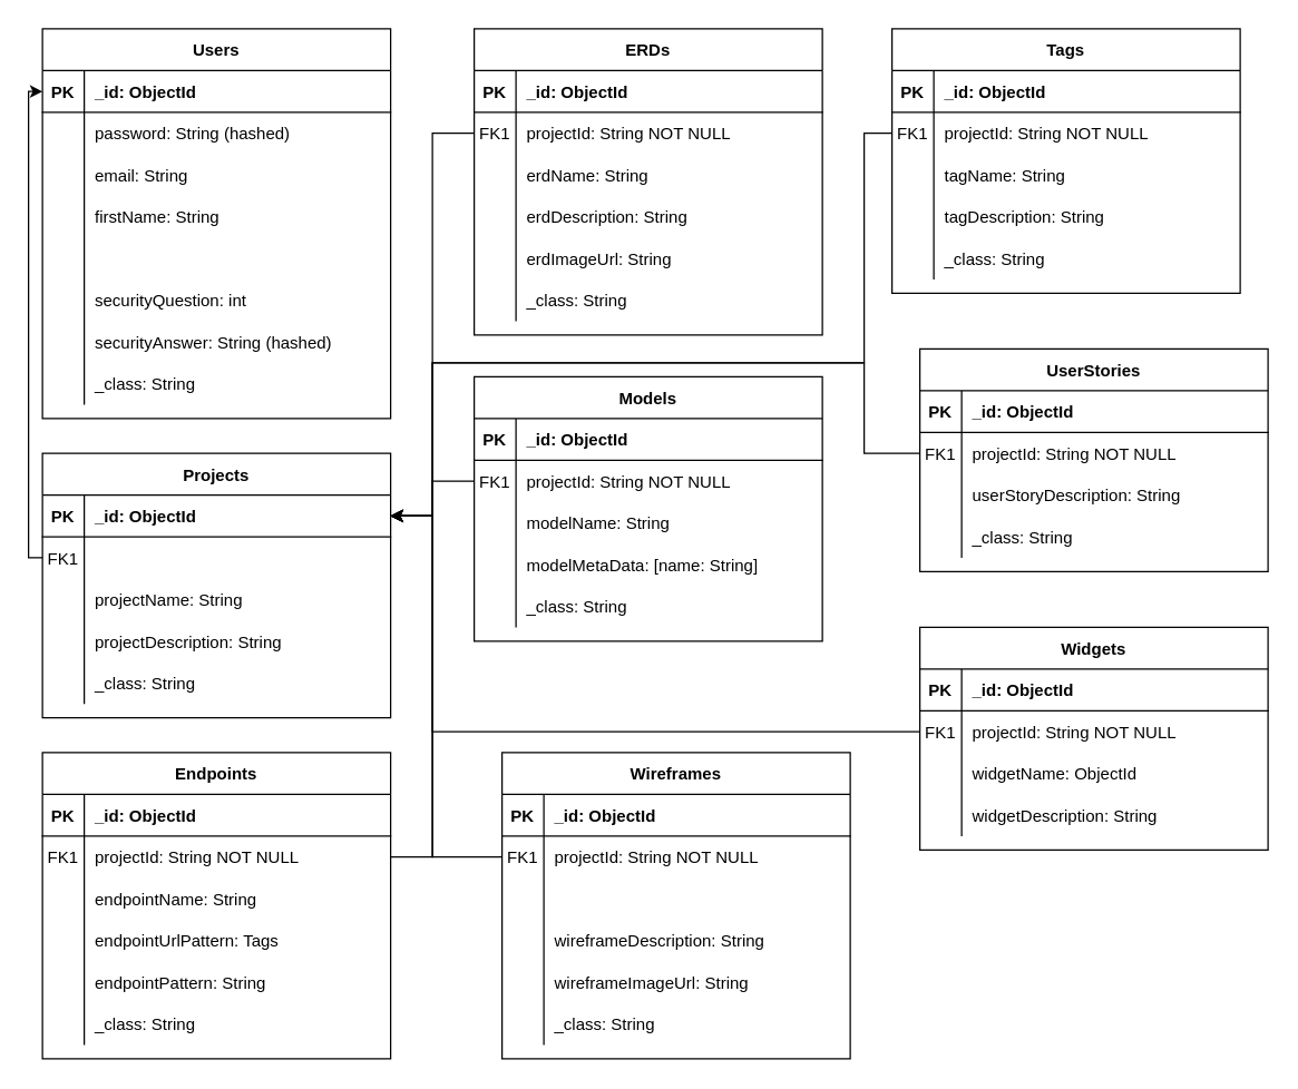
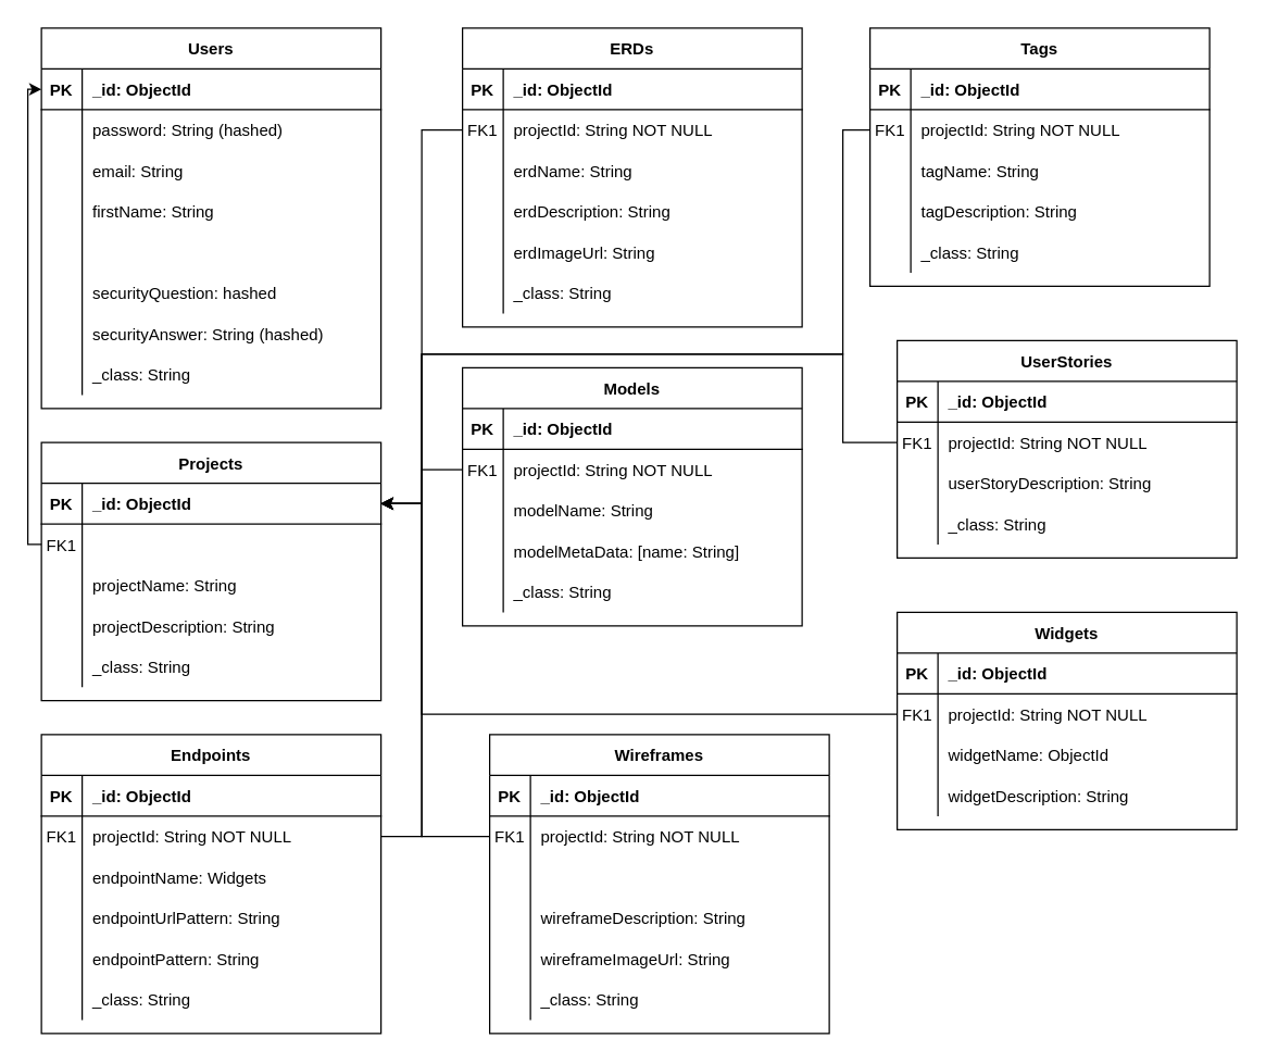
- <mxCell id="34" value="securityQuestion: int" style="shape=partialRectangle;overflow=hidden;connectable=0;fillColor=none;top=0;left=0;bottom=0;right=0;align=left;spacingLeft=6;" vertex="1" parent="32"><mxGeometry x="30" width="220" height="30" as="geometry" /></mxCell>
+ <mxCell id="34" value="securityQuestion: hashed" style="shape=partialRectangle;overflow=hidden;connectable=0;fillColor=none;top=0;left=0;bottom=0;right=0;align=left;spacingLeft=6;" vertex="1" parent="32"><mxGeometry x="30" width="220" height="30" as="geometry" /></mxCell>
- <mxCell id="50" value="endpointName: String" style="shape=partialRectangle;overflow=hidden;connectable=0;fillColor=none;top=0;left=0;bottom=0;right=0;align=left;spacingLeft=6;" vertex="1" parent="48"><mxGeometry x="30" width="220" height="30" as="geometry" /></mxCell>
+ <mxCell id="50" value="endpointName: Widgets" style="shape=partialRectangle;overflow=hidden;connectable=0;fillColor=none;top=0;left=0;bottom=0;right=0;align=left;spacingLeft=6;" vertex="1" parent="48"><mxGeometry x="30" width="220" height="30" as="geometry" /></mxCell>
- <mxCell id="53" value="endpointUrlPattern: Tags" style="shape=partialRectangle;overflow=hidden;connectable=0;fillColor=none;top=0;left=0;bottom=0;right=0;align=left;spacingLeft=6;" vertex="1" parent="51"><mxGeometry x="30" width="220" height="30" as="geometry" /></mxCell>
+ <mxCell id="53" value="endpointUrlPattern: String" style="shape=partialRectangle;overflow=hidden;connectable=0;fillColor=none;top=0;left=0;bottom=0;right=0;align=left;spacingLeft=6;" vertex="1" parent="51"><mxGeometry x="30" width="220" height="30" as="geometry" /></mxCell>
